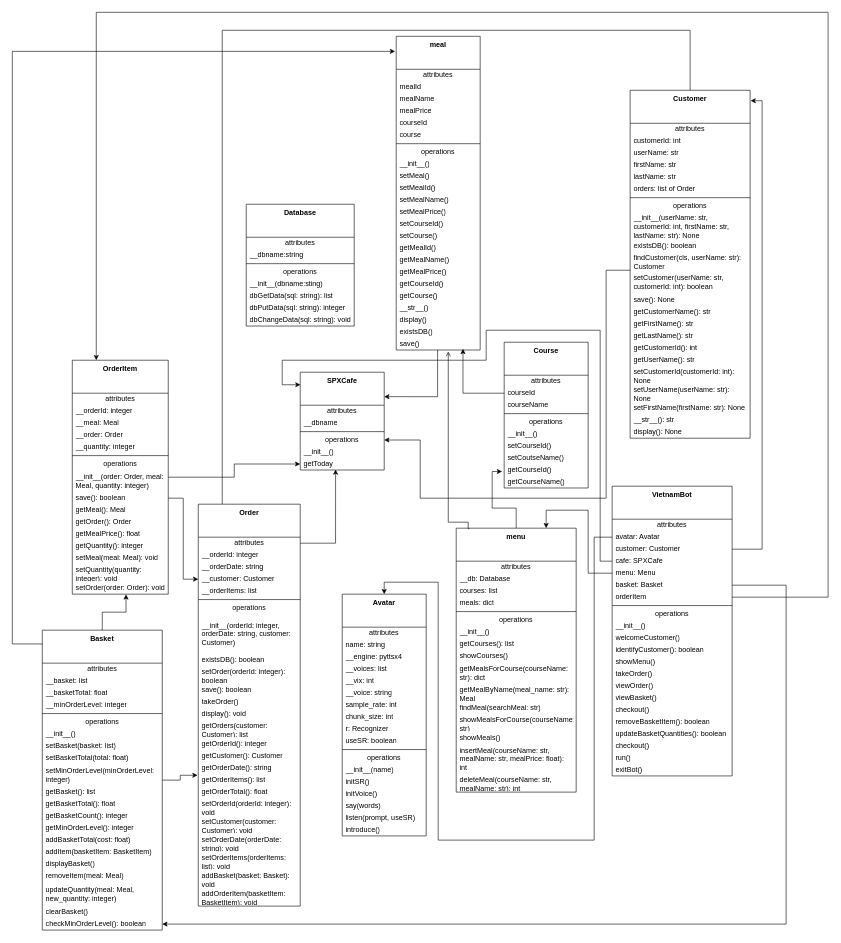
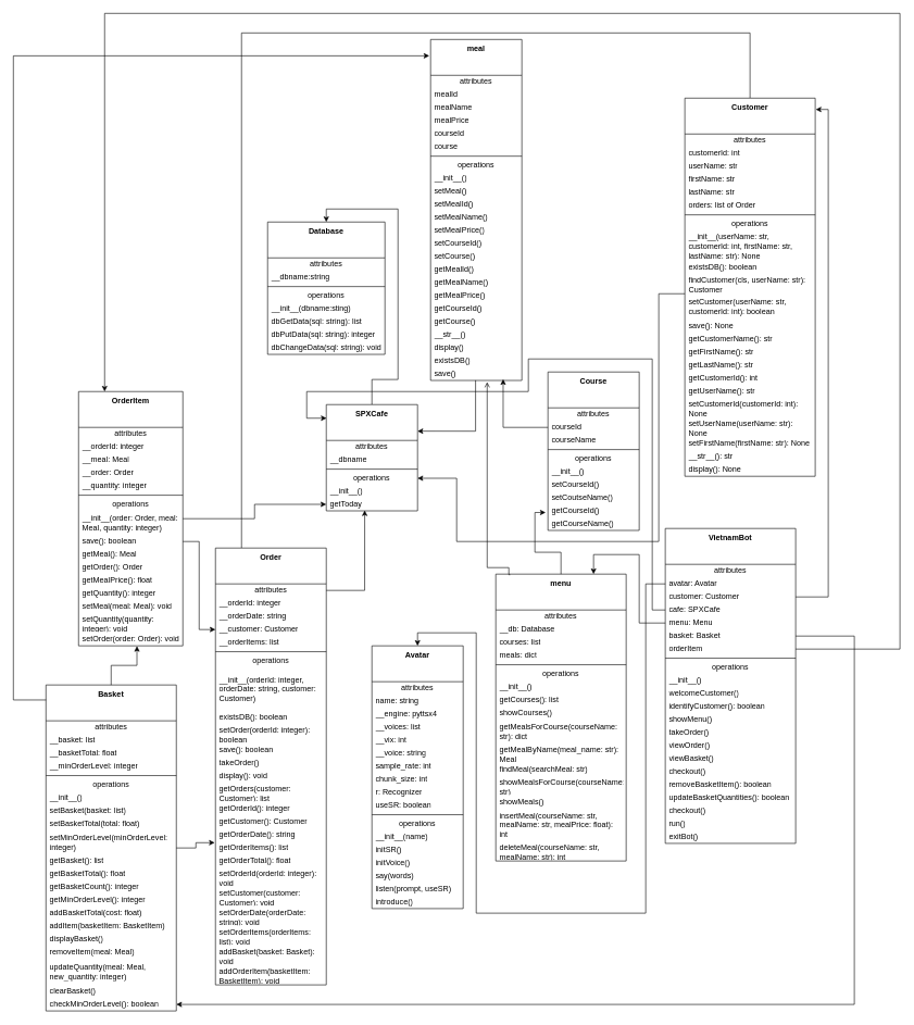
+ <mxCell id="111" style="edgeStyle=orthogonalEdgeStyle;rounded=0;orthogonalLoop=1;jettySize=auto;html=1;entryX=0.5;entryY=0;entryDx=0;entryDy=0;" parent="1" source="112" target="130" edge="1"><mxGeometry relative="1" as="geometry" /></mxCell>
